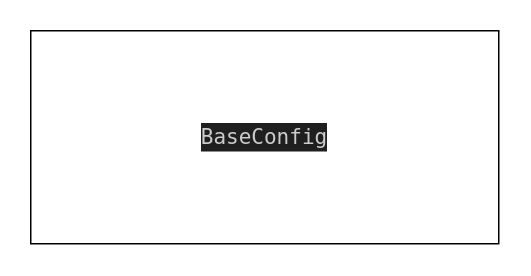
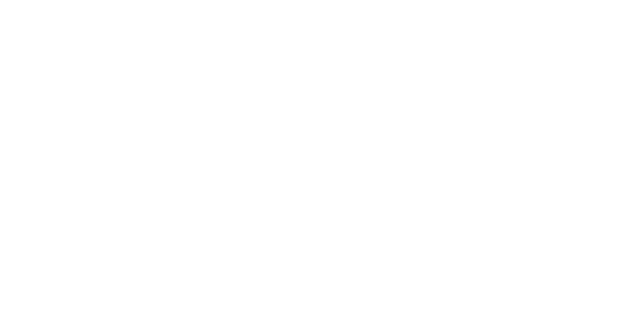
- <mxCell id="2" value="&lt;div style=&quot;color: rgb(204, 204, 204); background-color: rgb(31, 31, 31); font-family: &amp;quot;Droid Sans Mono&amp;quot;, &amp;quot;monospace&amp;quot;, monospace; font-weight: normal; font-size: 14px; line-height: 19px;&quot;&gt;&lt;div&gt;BaseConfig&lt;/div&gt;&lt;/div&gt;" style="rounded=0;whiteSpace=wrap;html=1;fontSize=16;" vertex="1" parent="1"><mxGeometry x="20" y="20" width="312" height="142" as="geometry" /></mxCell>
